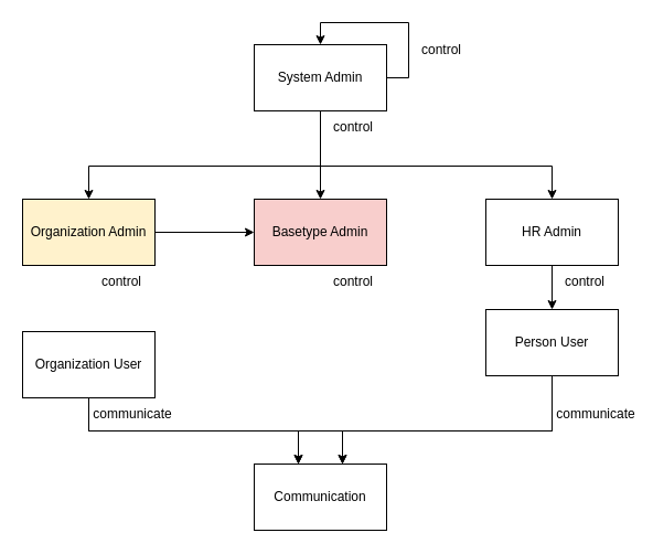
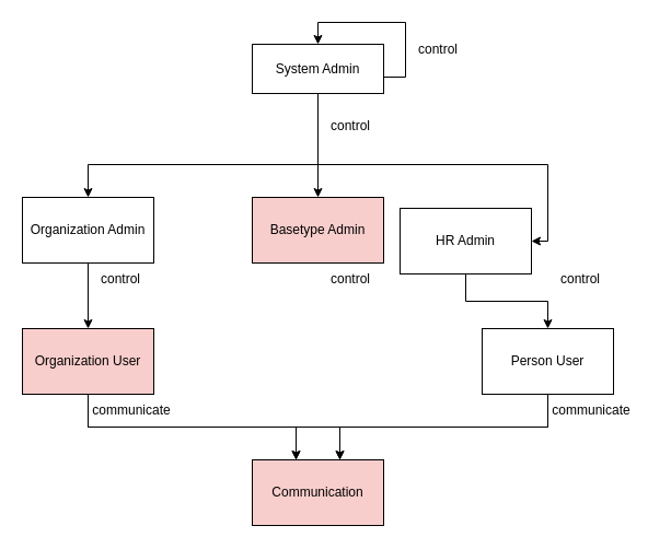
- <mxCell id="5" value="System Admin" style="rounded=0;whiteSpace=wrap;html=1;fontFamily=Helvetica;" parent="1" vertex="1"><mxGeometry x="230" y="40" width="120" height="60" as="geometry" /></mxCell>
+ <mxCell id="5" value="System Admin" style="rounded=0;whiteSpace=wrap;html=1;fontFamily=Helvetica;" parent="1" vertex="1"><mxGeometry x="230" y="40" width="120" height="45" as="geometry" /></mxCell>
- <mxCell id="8" value="Organization Admin" style="rounded=0;whiteSpace=wrap;html=1;fontFamily=Helvetica;fillColor=#fff2cc;" parent="1" vertex="1"><mxGeometry x="20" y="180" width="120" height="60" as="geometry" /></mxCell>
+ <mxCell id="8" value="Organization Admin" style="rounded=0;whiteSpace=wrap;html=1;fontFamily=Helvetica;" parent="1" vertex="1"><mxGeometry x="20" y="180" width="120" height="60" as="geometry" /></mxCell>
- <mxCell id="7" value="" style="edgeStyle=orthogonalEdgeStyle;rounded=0;orthogonalLoop=1;jettySize=auto;html=1;fontFamily=Helvetica;" parent="1" source="8" target="6" edge="1"><mxGeometry relative="1" as="geometry" /></mxCell>
+ <mxCell id="7" value="" style="edgeStyle=orthogonalEdgeStyle;rounded=0;orthogonalLoop=1;jettySize=auto;html=1;fontFamily=Helvetica;" parent="1" source="8" target="13" edge="1"><mxGeometry relative="1" as="geometry" /></mxCell>
- <mxCell id="10" value="HR Admin" style="rounded=0;whiteSpace=wrap;html=1;fontFamily=Helvetica;" parent="1" vertex="1"><mxGeometry x="440" y="180" width="120" height="60" as="geometry" /></mxCell>
+ <mxCell id="10" value="HR Admin" style="rounded=0;whiteSpace=wrap;html=1;fontFamily=Helvetica;" parent="1" vertex="1"><mxGeometry x="365" y="190" width="120" height="60" as="geometry" /></mxCell>
- <mxCell id="16" value="Person User" style="rounded=0;whiteSpace=wrap;html=1;fontFamily=Helvetica;" parent="1" vertex="1"><mxGeometry x="440" y="280" width="120" height="60" as="geometry" /></mxCell>
+ <mxCell id="16" value="Person User" style="rounded=0;whiteSpace=wrap;html=1;fontFamily=Helvetica;" parent="1" vertex="1"><mxGeometry x="440" y="300" width="120" height="60" as="geometry" /></mxCell>
- <mxCell id="13" value="Organization User" style="rounded=0;whiteSpace=wrap;html=1;fontFamily=Helvetica;" parent="1" vertex="1"><mxGeometry x="20" y="300" width="120" height="60" as="geometry" /></mxCell>
+ <mxCell id="13" value="Organization User" style="rounded=0;whiteSpace=wrap;html=1;fontFamily=Helvetica;fillColor=#f8cecc;" parent="1" vertex="1"><mxGeometry x="20" y="300" width="120" height="60" as="geometry" /></mxCell>
- <mxCell id="17" value="Communication" style="rounded=0;whiteSpace=wrap;html=1;fontFamily=Helvetica;" parent="1" vertex="1"><mxGeometry x="230" y="420" width="120" height="60" as="geometry" /></mxCell>
+ <mxCell id="17" value="Communication" style="rounded=0;whiteSpace=wrap;html=1;fontFamily=Helvetica;fillColor=#f8cecc;" parent="1" vertex="1"><mxGeometry x="230" y="420" width="120" height="60" as="geometry" /></mxCell>
